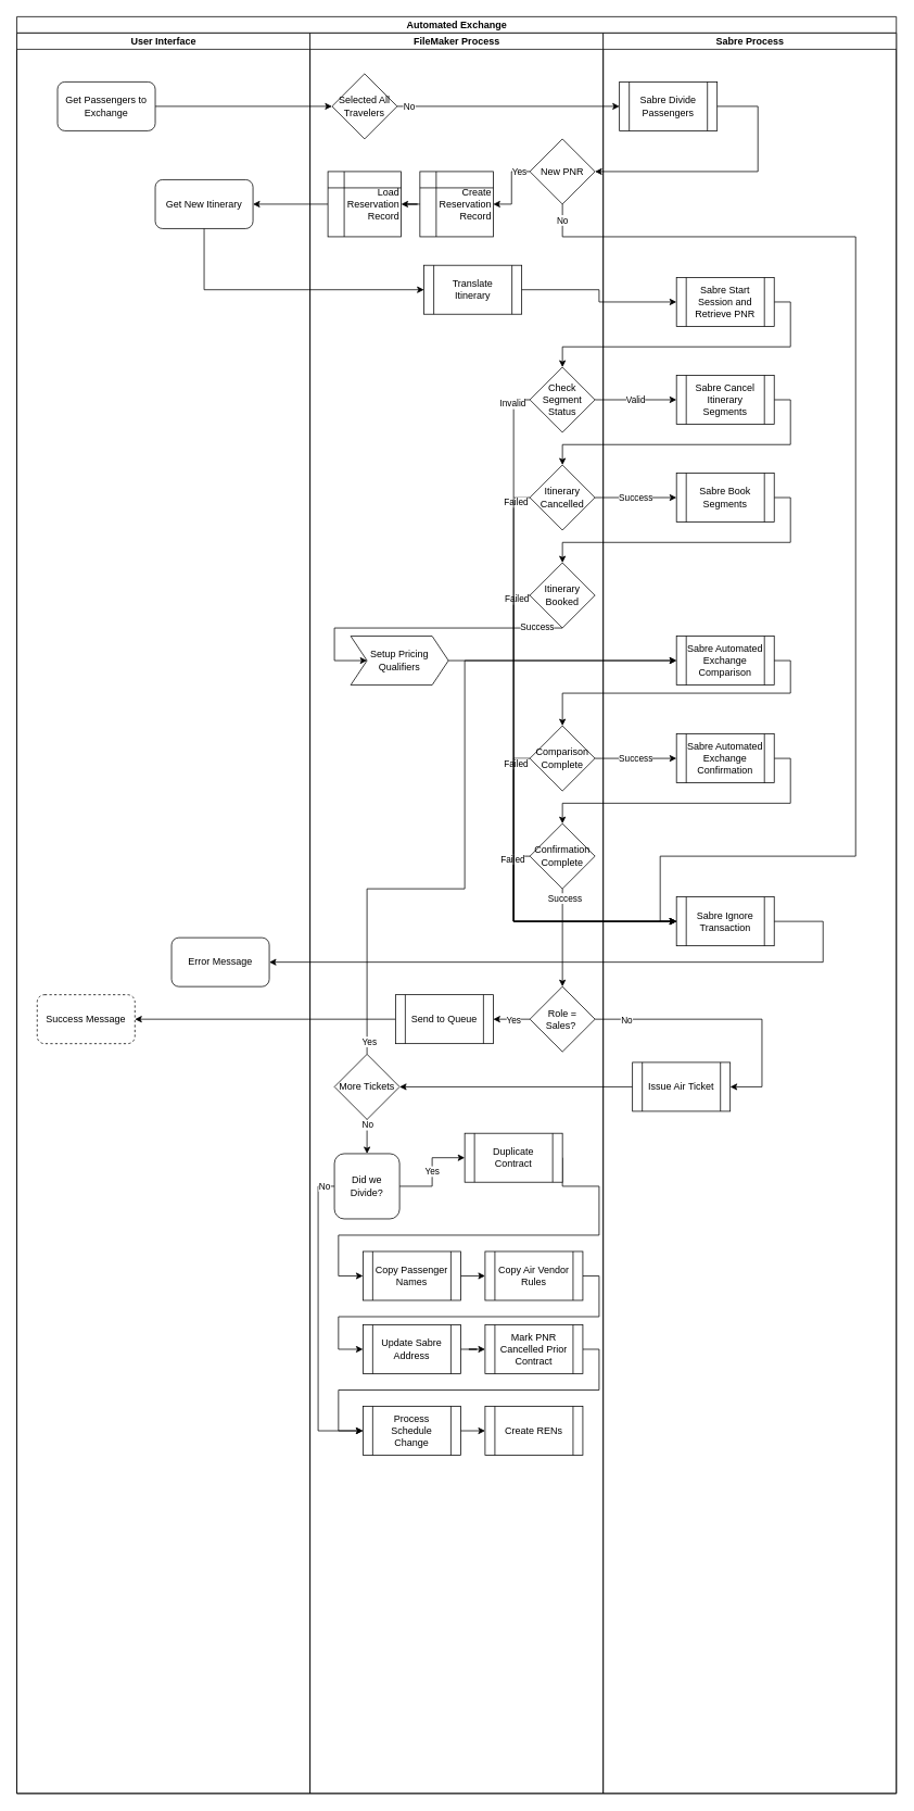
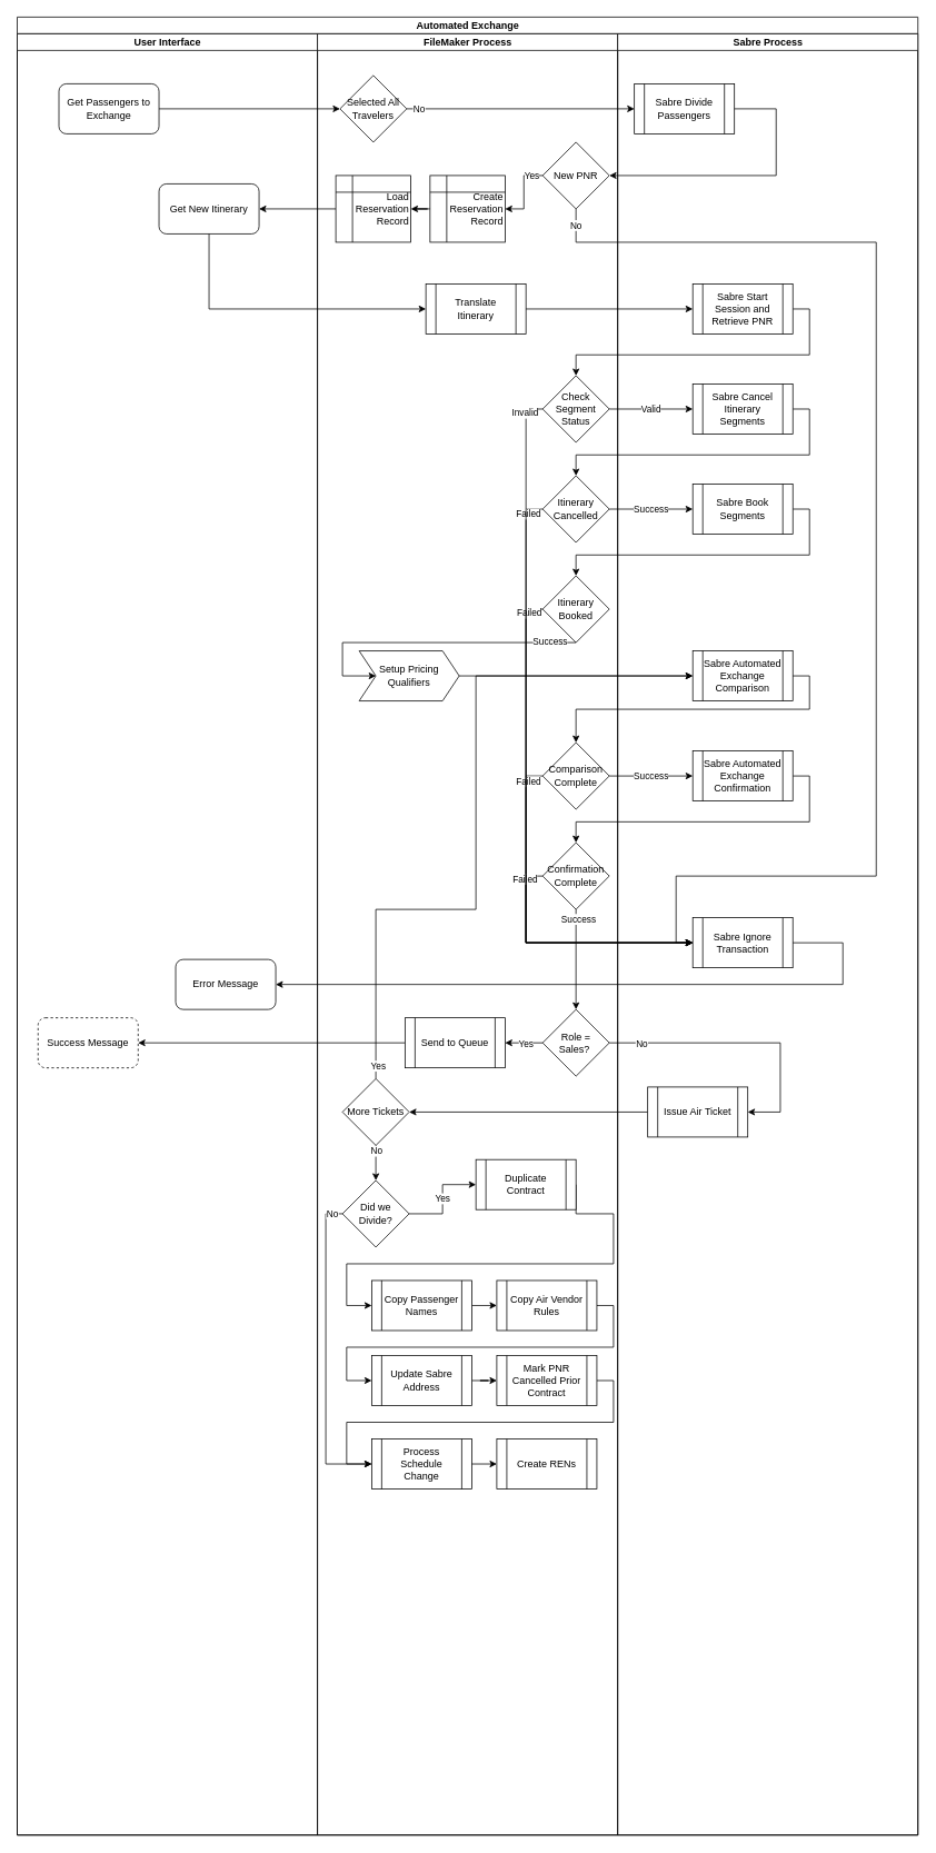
- <mxCell id="46" value="Translate Itinerary" style="shape=process;whiteSpace=wrap;html=1;backgroundOutline=1;" parent="21" vertex="1"><mxGeometry x="140" y="285" width="120" height="60" as="geometry" /></mxCell>
+ <mxCell id="46" value="Translate Itinerary" style="shape=process;whiteSpace=wrap;html=1;backgroundOutline=1;" parent="21" vertex="1"><mxGeometry x="130" y="300" width="120" height="60" as="geometry" /></mxCell>
- <mxCell id="32" value="Did we Divide?" style="whiteSpace=wrap;html=1;rounded=1;" parent="21" vertex="1"><mxGeometry x="30" y="1375" width="80" height="80" as="geometry" /></mxCell>
+ <mxCell id="32" value="Did we Divide?" style="rhombus;whiteSpace=wrap;html=1;" parent="21" vertex="1"><mxGeometry x="30" y="1375" width="80" height="80" as="geometry" /></mxCell>
